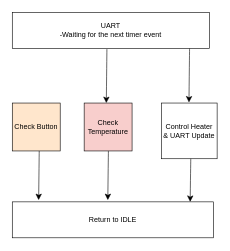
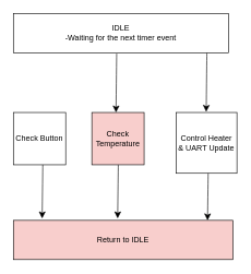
- <mxCell id="2" value="UART&lt;div&gt;-Waiting for the next timer event&lt;/div&gt;" style="rounded=0;whiteSpace=wrap;html=1;" vertex="1" parent="1"><mxGeometry x="20" y="20" width="329" height="60" as="geometry" /></mxCell>
+ <mxCell id="2" value="IDLE&lt;div&gt;-Waiting for the next timer event&lt;/div&gt;" style="rounded=0;whiteSpace=wrap;html=1;" vertex="1" parent="1"><mxGeometry x="20" y="20" width="329" height="60" as="geometry" /></mxCell>
- <mxCell id="3" value="Check Button" style="whiteSpace=wrap;html=1;aspect=fixed;fillColor=#ffe6cc;" vertex="1" parent="1"><mxGeometry x="20" y="171" width="80" height="80" as="geometry" /></mxCell>
+ <mxCell id="3" value="Check Button" style="whiteSpace=wrap;html=1;aspect=fixed;" vertex="1" parent="1"><mxGeometry x="20" y="171" width="80" height="80" as="geometry" /></mxCell>
- <mxCell id="6" value="Return to IDLE" style="rounded=0;whiteSpace=wrap;html=1;" vertex="1" parent="1"><mxGeometry x="20" y="336" width="336" height="60" as="geometry" /></mxCell>
+ <mxCell id="6" value="Return to IDLE" style="rounded=0;whiteSpace=wrap;html=1;fillColor=#f8cecc;" vertex="1" parent="1"><mxGeometry x="20" y="336" width="336" height="60" as="geometry" /></mxCell>
